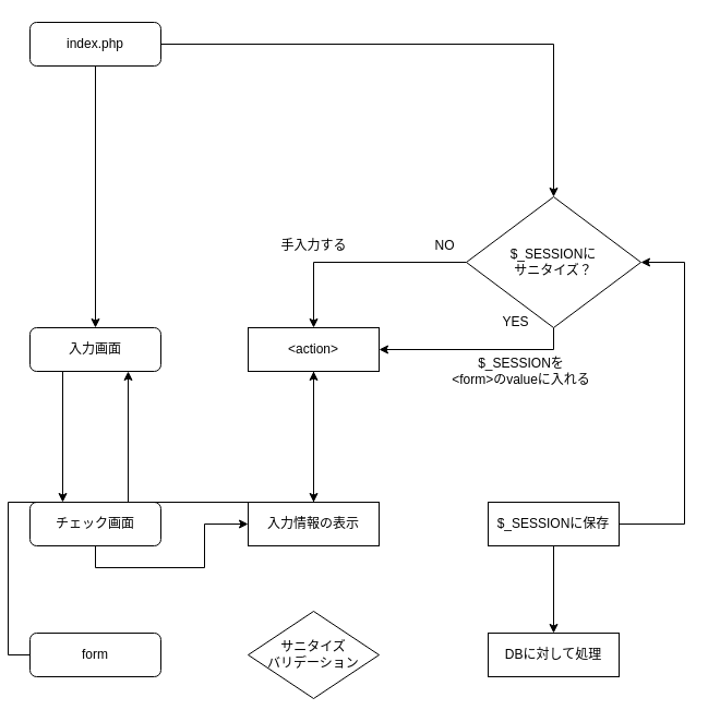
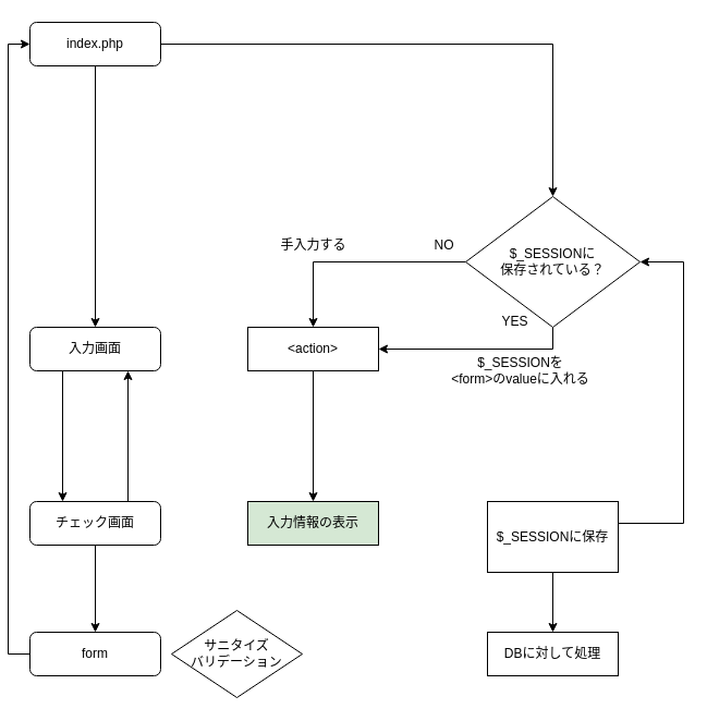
- <mxCell id="21" value="$_SESSIONに&lt;br&gt;サニタイズ？" style="rhombus;whiteSpace=wrap;html=1;" vertex="1" parent="1"><mxGeometry x="420" y="180" width="160" height="120" as="geometry" /></mxCell>
+ <mxCell id="21" value="$_SESSIONに&lt;br&gt;保存されている？" style="rhombus;whiteSpace=wrap;html=1;" vertex="1" parent="1"><mxGeometry x="420" y="180" width="160" height="120" as="geometry" /></mxCell>
- <mxCell id="12" style="edgeStyle=orthogonalEdgeStyle;rounded=0;orthogonalLoop=1;jettySize=auto;html=1;exitX=0;exitY=0.5;exitDx=0;exitDy=0;" edge="1" parent="1" source="13" target="8"><mxGeometry relative="1" as="geometry" /></mxCell>
+ <mxCell id="12" style="edgeStyle=orthogonalEdgeStyle;rounded=0;orthogonalLoop=1;jettySize=auto;html=1;exitX=0;exitY=0.5;exitDx=0;exitDy=0;entryX=0;entryY=0.5;entryDx=0;entryDy=0;" edge="1" parent="1" source="13" target="6"><mxGeometry relative="1" as="geometry" /></mxCell>
- <mxCell id="18" value="入力情報の表示" style="whiteSpace=wrap;html=1;" vertex="1" parent="1"><mxGeometry x="220" y="460" width="120" height="40" as="geometry" /></mxCell>
+ <mxCell id="18" value="入力情報の表示" style="whiteSpace=wrap;html=1;fillColor=#d5e8d4;" vertex="1" parent="1"><mxGeometry x="220" y="460" width="120" height="40" as="geometry" /></mxCell>
- <mxCell id="16" value="$_SESSIONに保存" style="whiteSpace=wrap;html=1;" vertex="1" parent="1"><mxGeometry x="440" y="460" width="120" height="40" as="geometry" /></mxCell>
+ <mxCell id="16" value="$_SESSIONに保存" style="whiteSpace=wrap;html=1;" vertex="1" parent="1"><mxGeometry x="440" y="460" width="120" height="65" as="geometry" /></mxCell>
- <mxCell id="9" style="edgeStyle=orthogonalEdgeStyle;rounded=0;orthogonalLoop=1;jettySize=auto;html=1;exitX=0.5;exitY=1;exitDx=0;exitDy=0;" edge="1" parent="1" source="11" target="18"><mxGeometry relative="1" as="geometry" /></mxCell>
+ <mxCell id="9" style="edgeStyle=orthogonalEdgeStyle;rounded=0;orthogonalLoop=1;jettySize=auto;html=1;exitX=0.5;exitY=1;exitDx=0;exitDy=0;entryX=0.5;entryY=0;entryDx=0;entryDy=0;" edge="1" parent="1" source="11" target="13"><mxGeometry relative="1" as="geometry" /></mxCell>
- <mxCell id="26" value="サニタイズ&lt;br&gt;バリデーション" style="rhombus;whiteSpace=wrap;html=1;" vertex="1" parent="1"><mxGeometry x="220" y="560" width="120" height="80" as="geometry" /></mxCell>
+ <mxCell id="26" value="サニタイズ&lt;br&gt;バリデーション" style="rhombus;whiteSpace=wrap;html=1;" vertex="1" parent="1"><mxGeometry x="150" y="560" width="120" height="80" as="geometry" /></mxCell>
